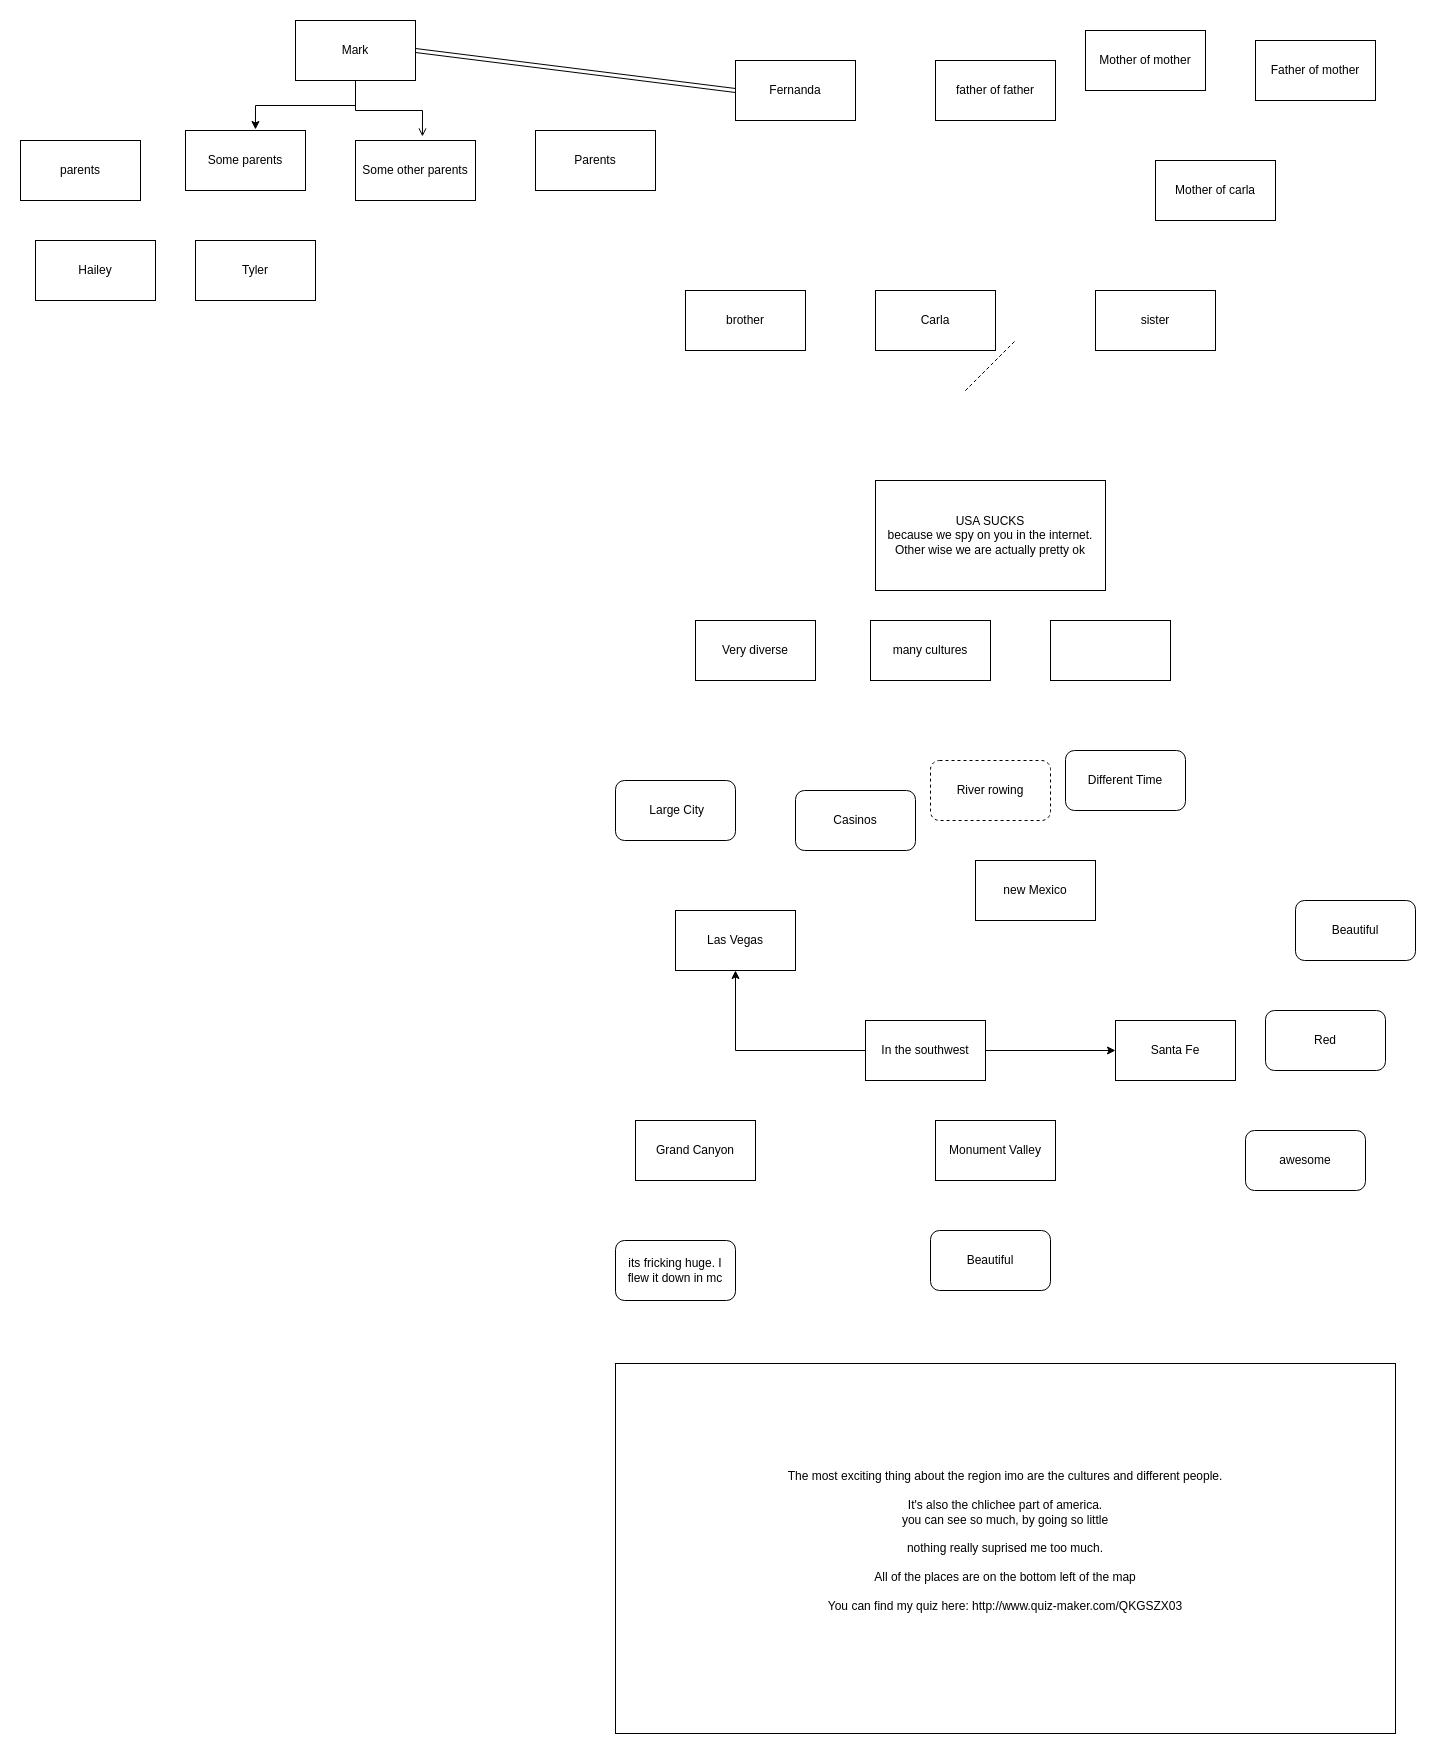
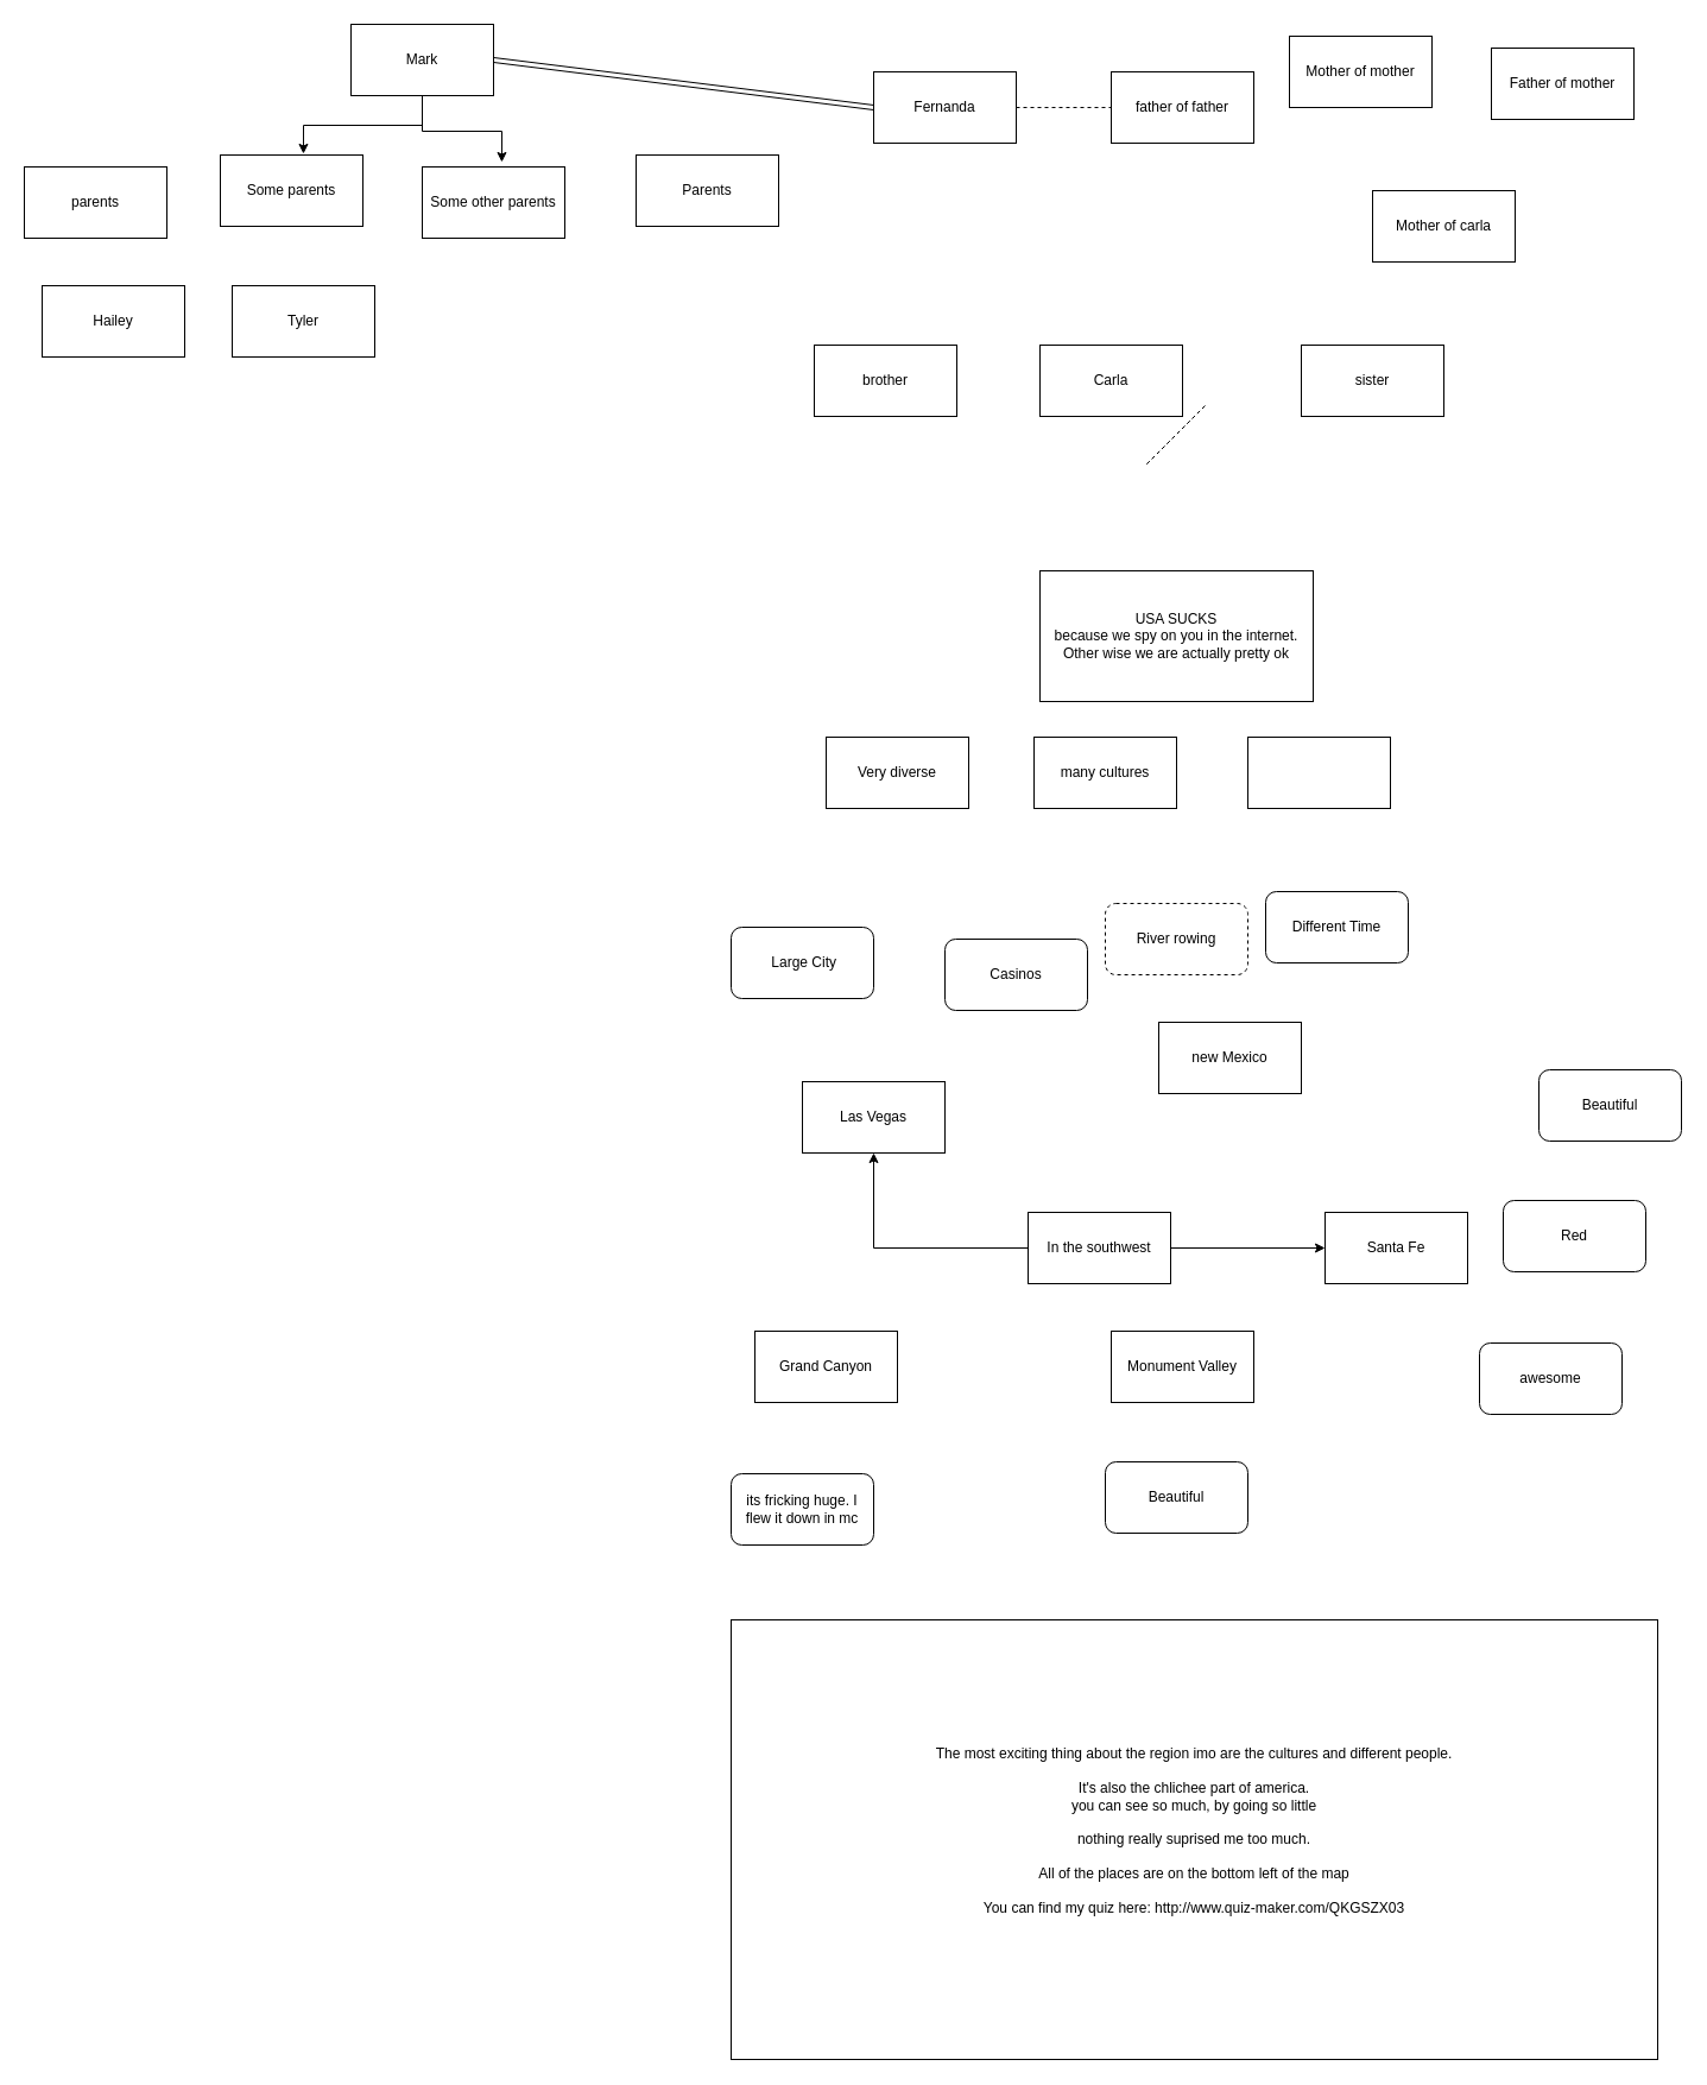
+ <mxCell id="37" value="" style="endArrow=none;dashed=1;html=1;exitX=1;exitY=0.5;exitDx=0;exitDy=0;entryX=0;entryY=0.5;entryDx=0;entryDy=0;" edge="1" parent="1" source="28" target="31"><mxGeometry width="50" height="50" relative="1" as="geometry"><mxPoint x="865" y="120" as="sourcePoint" /><mxPoint x="915" y="70" as="targetPoint" /></mxGeometry></mxCell>
- <mxCell id="26" style="edgeStyle=orthogonalEdgeStyle;rounded=0;orthogonalLoop=1;jettySize=auto;html=1;exitX=0.5;exitY=1;exitDx=0;exitDy=0;entryX=0.558;entryY=-0.067;entryDx=0;entryDy=0;entryPerimeter=0;endArrow=open;" edge="1" parent="1" source="27" target="40"><mxGeometry relative="1" as="geometry" /></mxCell>
+ <mxCell id="26" style="edgeStyle=orthogonalEdgeStyle;rounded=0;orthogonalLoop=1;jettySize=auto;html=1;exitX=0.5;exitY=1;exitDx=0;exitDy=0;entryX=0.558;entryY=-0.067;entryDx=0;entryDy=0;entryPerimeter=0;" edge="1" parent="1" source="27" target="40"><mxGeometry relative="1" as="geometry" /></mxCell>
